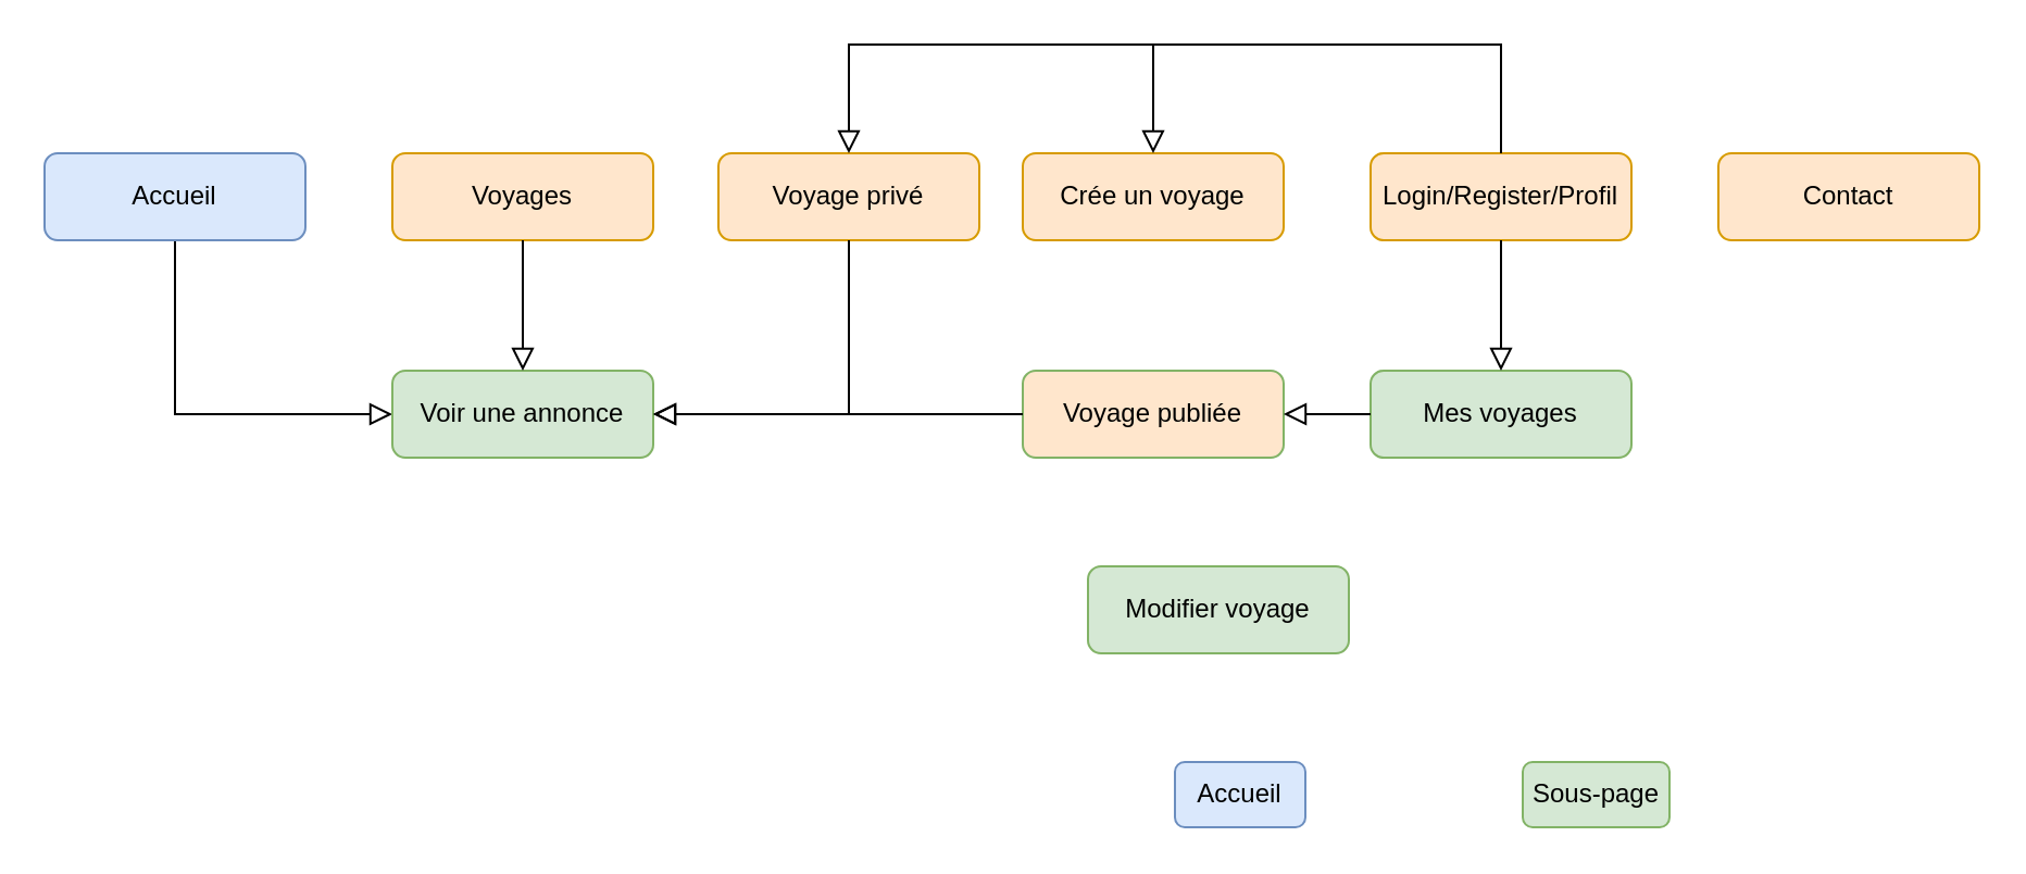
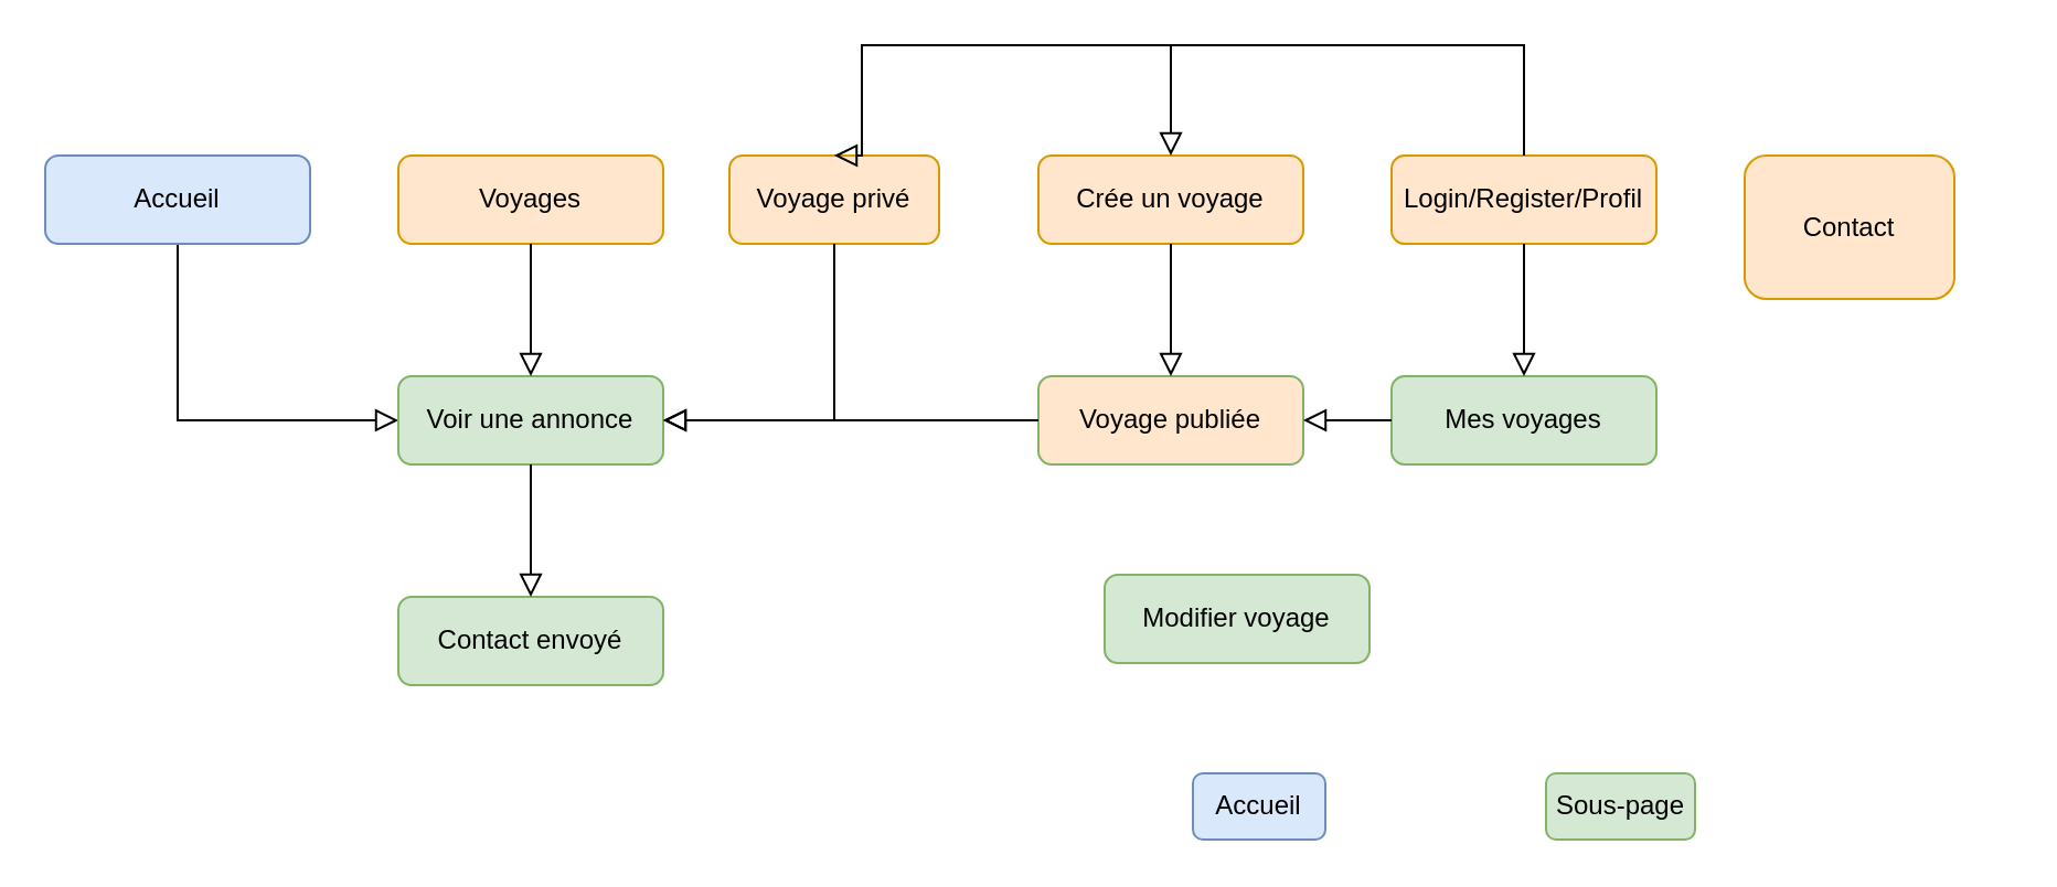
- <mxCell id="22" value="Voyage privé" style="rounded=1;whiteSpace=wrap;html=1;fontSize=12;glass=0;strokeWidth=1;shadow=0;fillColor=#ffe6cc;strokeColor=#d79b00;" parent="1" vertex="1"><mxGeometry x="330" y="70" width="120" height="40" as="geometry" /></mxCell>
+ <mxCell id="22" value="Voyage privé" style="rounded=1;whiteSpace=wrap;html=1;fontSize=12;glass=0;strokeWidth=1;shadow=0;fillColor=#ffe6cc;strokeColor=#d79b00;" parent="1" vertex="1"><mxGeometry x="330" y="70" width="95" height="40" as="geometry" /></mxCell>
- <mxCell id="8" value="Contact" style="rounded=1;whiteSpace=wrap;html=1;fontSize=12;glass=0;strokeWidth=1;shadow=0;fillColor=#ffe6cc;strokeColor=#d79b00;" parent="1" vertex="1"><mxGeometry x="790" y="70" width="120" height="40" as="geometry" /></mxCell>
+ <mxCell id="8" value="Contact" style="rounded=1;whiteSpace=wrap;html=1;fontSize=12;glass=0;strokeWidth=1;shadow=0;fillColor=#ffe6cc;strokeColor=#d79b00;" parent="1" vertex="1"><mxGeometry x="790" y="70" width="95" height="65" as="geometry" /></mxCell>
+ <mxCell id="12" value="" style="rounded=0;html=1;jettySize=auto;orthogonalLoop=1;fontSize=11;endArrow=block;endFill=0;endSize=8;strokeWidth=1;shadow=0;labelBackgroundColor=none;edgeStyle=orthogonalEdgeStyle;exitX=0.5;exitY=1;exitDx=0;exitDy=0;entryX=0.5;entryY=0;entryDx=0;entryDy=0;" parent="1" source="5" target="9" edge="1"><mxGeometry relative="1" as="geometry"><mxPoint x="380" y="120" as="sourcePoint" /><mxPoint x="530" y="160" as="targetPoint" /><Array as="points"><mxPoint x="530" y="150" /><mxPoint x="530" y="150" /></Array></mxGeometry></mxCell>
+ <mxCell id="20" value="" style="rounded=0;html=1;jettySize=auto;orthogonalLoop=1;fontSize=11;endArrow=block;endFill=0;endSize=8;strokeWidth=1;shadow=0;labelBackgroundColor=none;edgeStyle=orthogonalEdgeStyle;entryX=0.5;entryY=0;entryDx=0;entryDy=0;exitX=0.5;exitY=1;exitDx=0;exitDy=0;" parent="1" source="4" target="19" edge="1"><mxGeometry relative="1" as="geometry"><mxPoint x="250" y="120" as="sourcePoint" /><mxPoint x="250" y="180" as="targetPoint" /></mxGeometry></mxCell>
+ <mxCell id="19" value="Contact envoyé" style="rounded=1;whiteSpace=wrap;html=1;fontSize=12;glass=0;strokeWidth=1;shadow=0;fillColor=#d5e8d4;strokeColor=#82b366;" parent="1" vertex="1"><mxGeometry x="180" y="270" width="120" height="40" as="geometry" /></mxCell>
